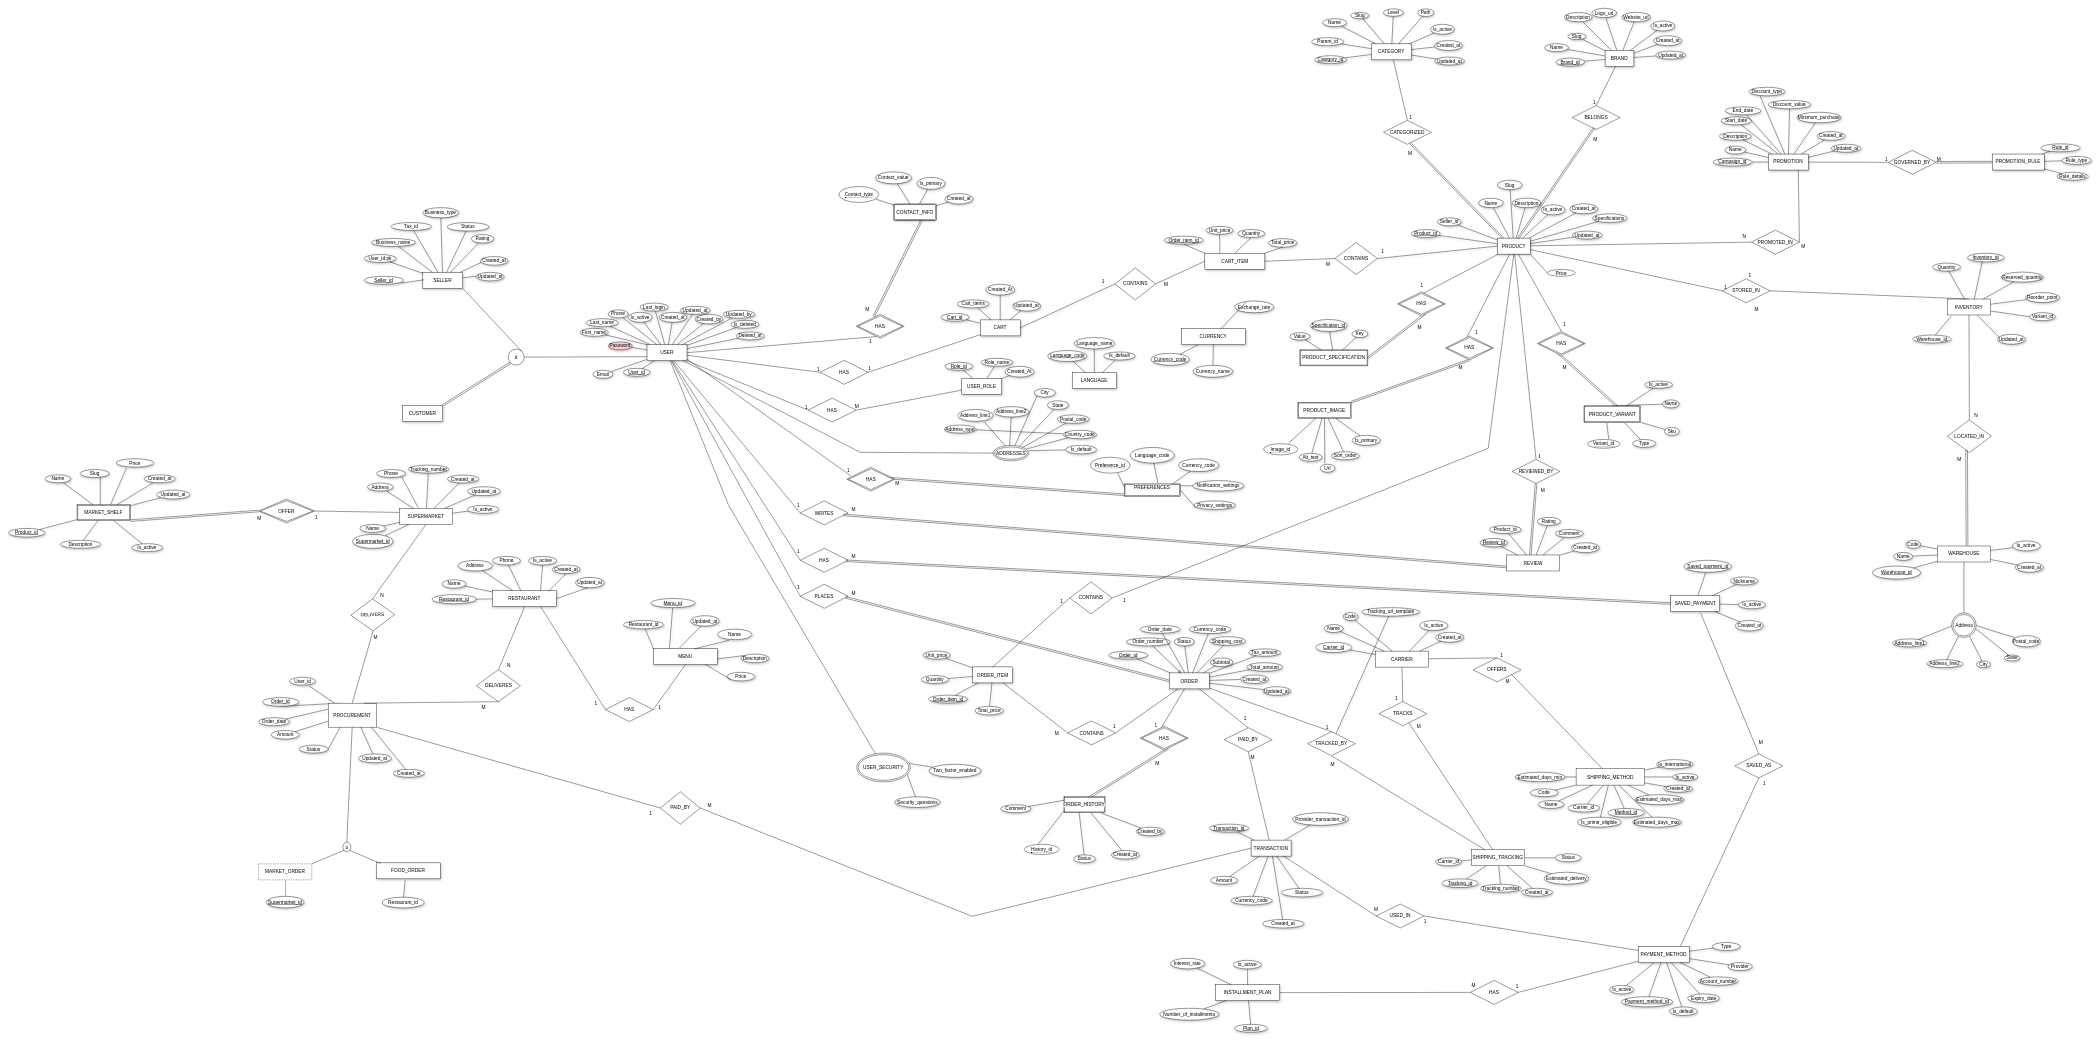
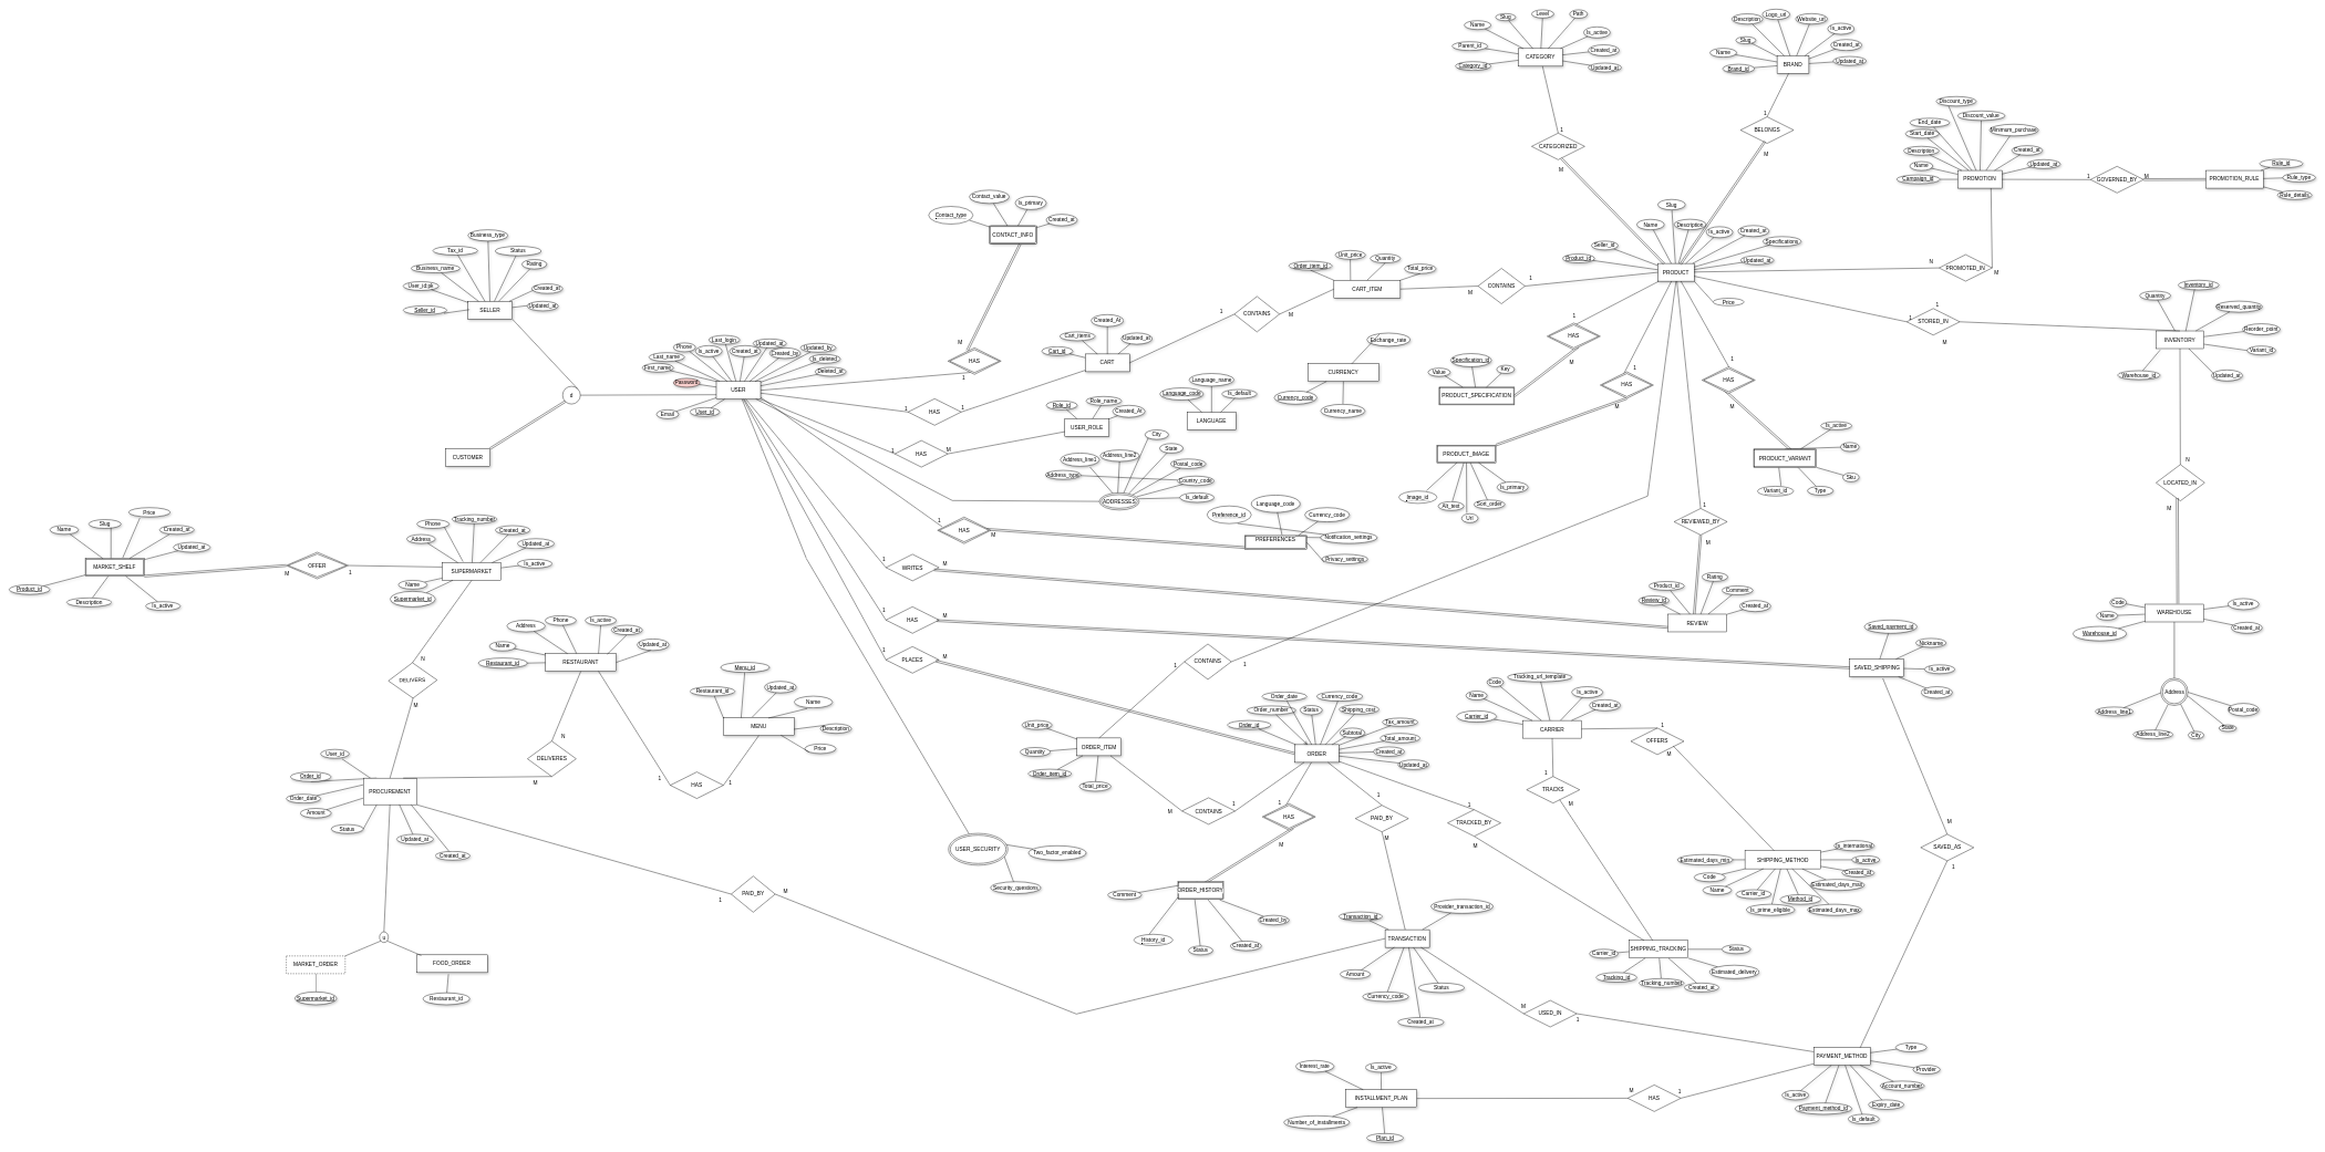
- <mxCell id="488" value="" style="endArrow=none;html=1;rounded=0;shadow=1;exitX=0.688;exitY=0.99;exitDx=0;exitDy=0;entryX=0;entryY=0.25;entryDx=0;entryDy=0;exitPerimeter=0;" edge="1" parent="1" source="499" target="486"><mxGeometry relative="1" as="geometry"><mxPoint x="2708.3" y="1187.377" as="sourcePoint" /><mxPoint x="2780" y="1210" as="targetPoint" /></mxGeometry></mxCell>
+ <mxCell id="488" value="" style="endArrow=none;html=1;rounded=0;shadow=1;exitX=0.688;exitY=0.99;exitDx=0;exitDy=0;exitPerimeter=0;" edge="1" parent="1" source="499" target="160"><mxGeometry relative="1" as="geometry"><mxPoint x="2708.3" y="1187.377" as="sourcePoint" /><mxPoint x="2780" y="1210" as="targetPoint" /></mxGeometry></mxCell>
- <mxCell id="171" value="SAVED_PAYMENT" style="whiteSpace=wrap;html=1;align=center;shadow=1;" vertex="1" parent="1"><mxGeometry x="4176.5" y="1488" width="122" height="40" as="geometry" /></mxCell>
+ <mxCell id="171" value="SAVED_SHIPPING" style="whiteSpace=wrap;html=1;align=center;shadow=1;" vertex="1" parent="1"><mxGeometry x="4176.5" y="1488" width="122" height="40" as="geometry" /></mxCell>
- <mxCell id="292" value="" style="endArrow=none;html=1;rounded=0;shadow=1;" edge="1" parent="1" source="307" target="377"><mxGeometry relative="1" as="geometry"><mxPoint x="3583.12" y="1449" as="sourcePoint" /><mxPoint x="3547.795" y="1627" as="targetPoint" /></mxGeometry></mxCell>
+ <mxCell id="292" value="" style="endArrow=none;html=1;rounded=0;shadow=1;" edge="1" parent="1" source="307" target="290"><mxGeometry relative="1" as="geometry"><mxPoint x="3583.12" y="1449" as="sourcePoint" /><mxPoint x="3547.795" y="1627" as="targetPoint" /></mxGeometry></mxCell>
